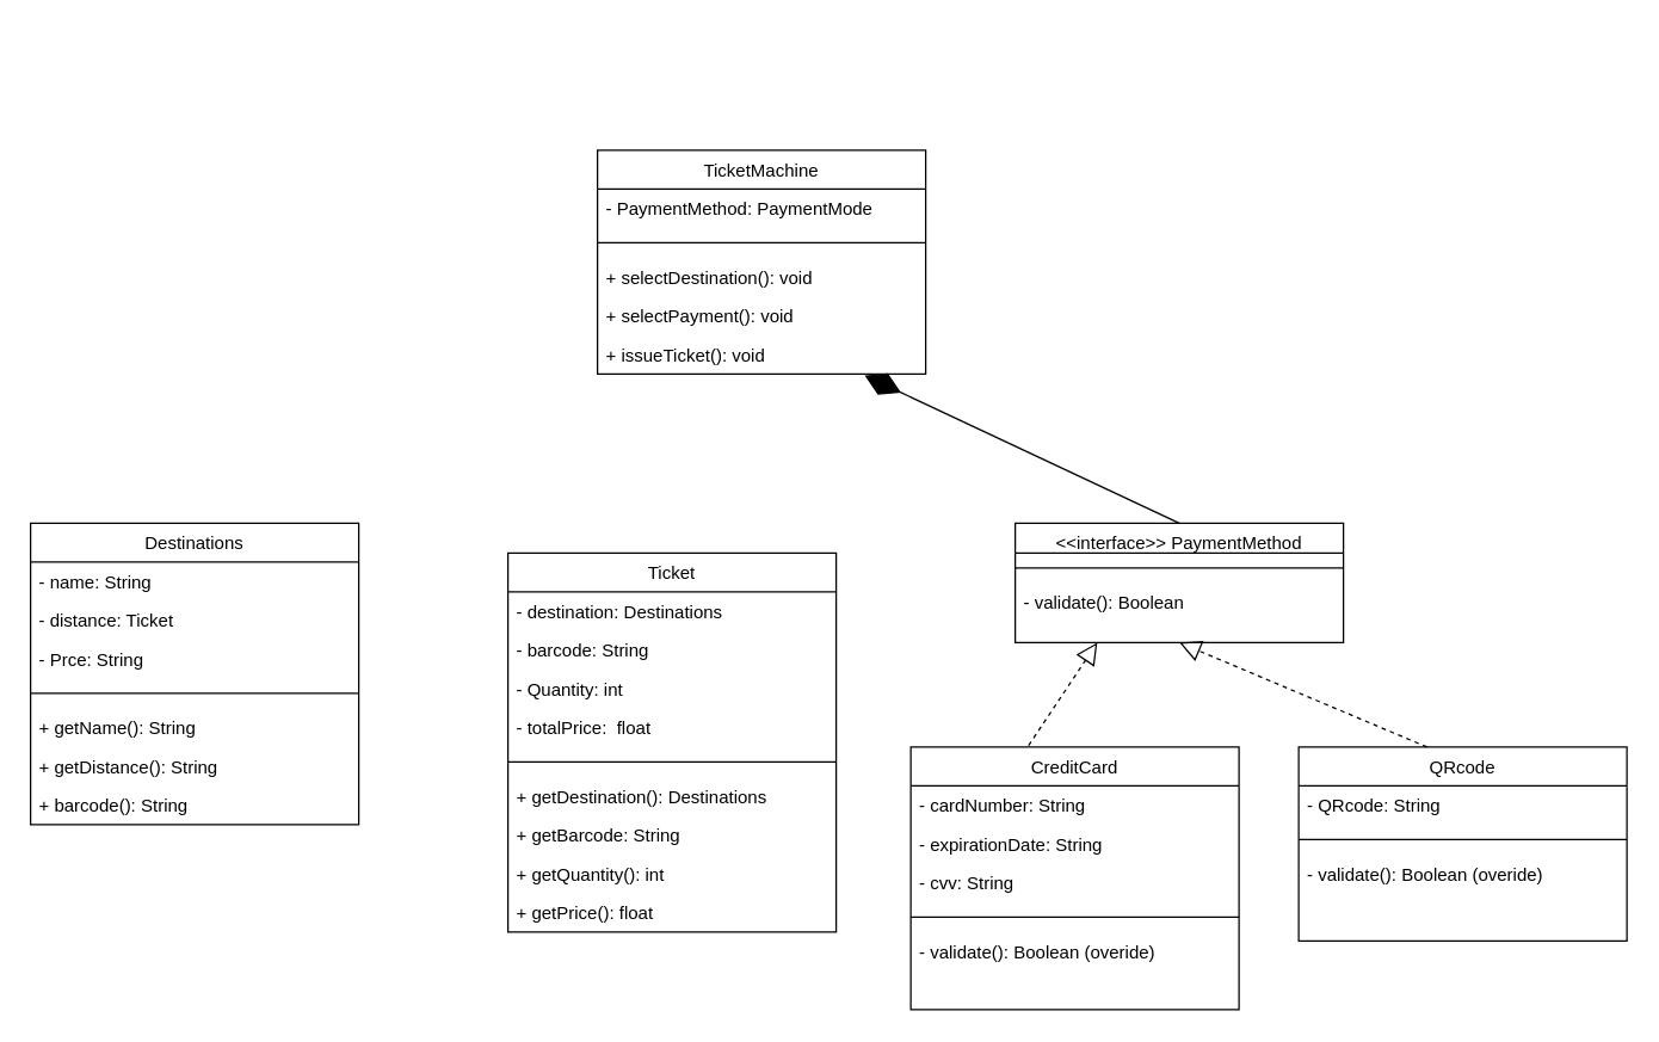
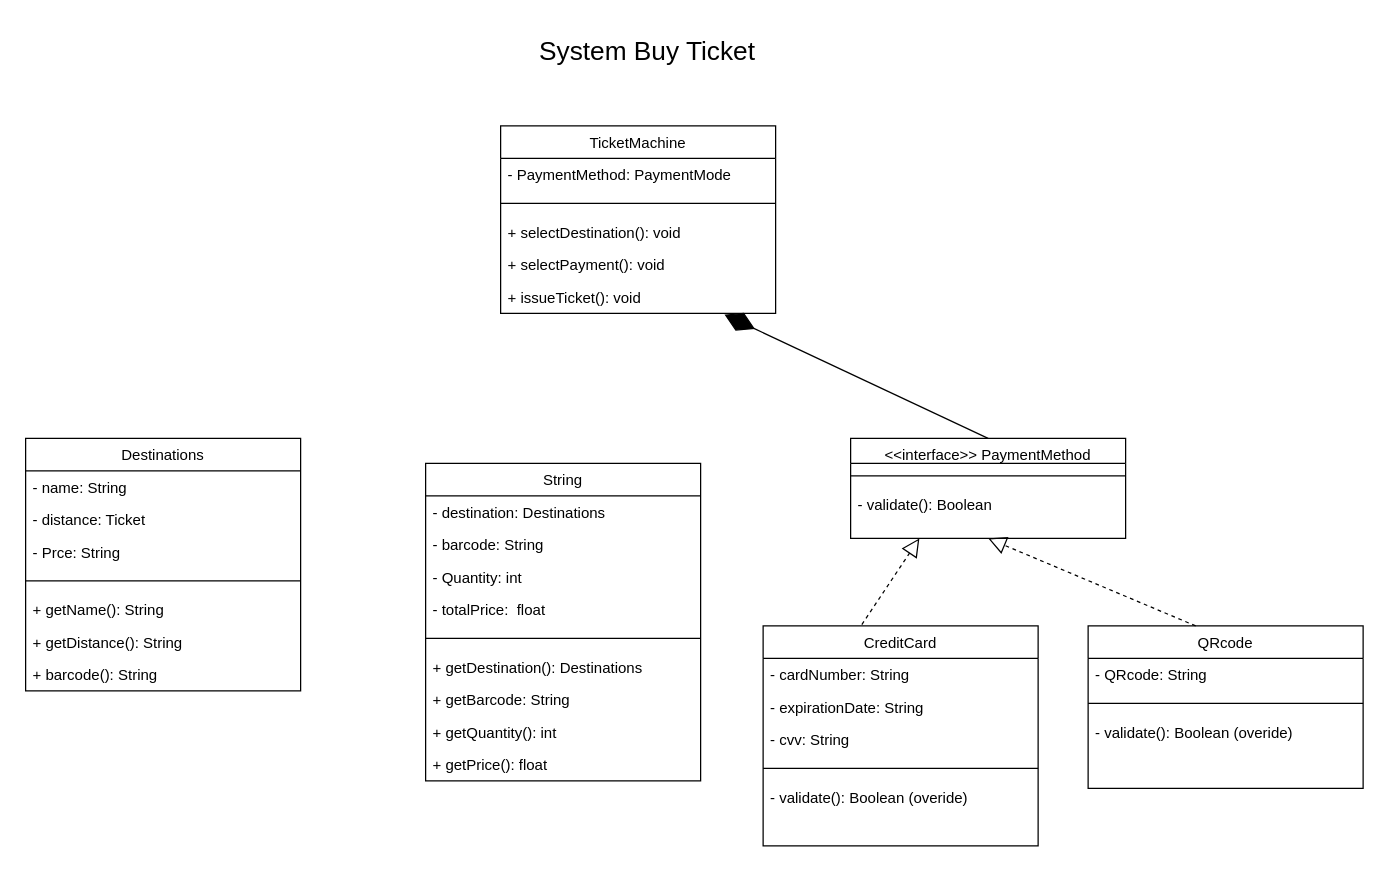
+ <mxCell id="42" value="&lt;font style=&quot;font-size: 21px;&quot;&gt;System Buy Ticket&amp;nbsp;&lt;/font&gt;" style="text;html=1;align=center;verticalAlign=middle;resizable=0;points=[];autosize=1;strokeColor=none;fillColor=none;" vertex="1" parent="1"><mxGeometry x="420" y="20" width="200" height="40" as="geometry" /></mxCell>
- <mxCell id="26" value="Ticket" style="swimlane;fontStyle=0;align=center;verticalAlign=top;childLayout=stackLayout;horizontal=1;startSize=26;horizontalStack=0;resizeParent=1;resizeLast=0;collapsible=1;marginBottom=0;rounded=0;shadow=0;strokeWidth=1;" vertex="1" parent="1"><mxGeometry x="340" y="370" width="220" height="254" as="geometry"><mxRectangle x="230" y="140" width="160" height="26" as="alternateBounds" /></mxGeometry></mxCell>
+ <mxCell id="26" value="String" style="swimlane;fontStyle=0;align=center;verticalAlign=top;childLayout=stackLayout;horizontal=1;startSize=26;horizontalStack=0;resizeParent=1;resizeLast=0;collapsible=1;marginBottom=0;rounded=0;shadow=0;strokeWidth=1;" vertex="1" parent="1"><mxGeometry x="340" y="370" width="220" height="254" as="geometry"><mxRectangle x="230" y="140" width="160" height="26" as="alternateBounds" /></mxGeometry></mxCell>
